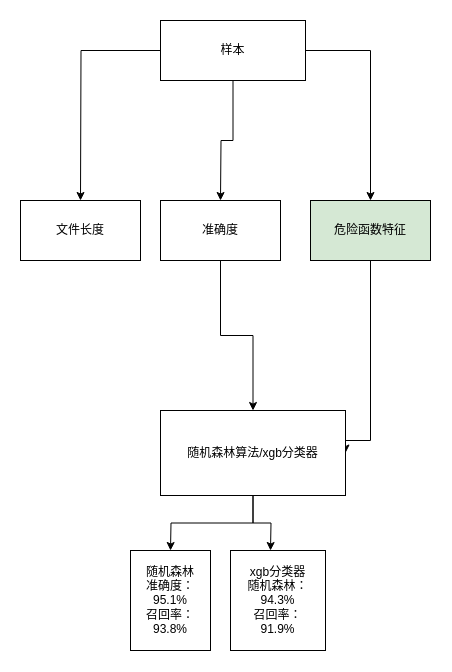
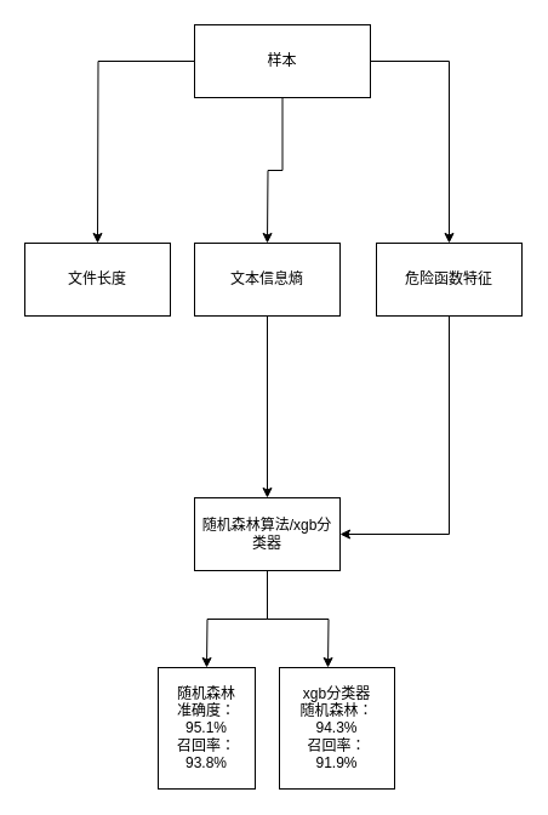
- <mxCell id="8" value="准确度" style="rounded=0;whiteSpace=wrap;html=1;" vertex="1" parent="1"><mxGeometry x="160" y="200" width="120" height="60" as="geometry" /></mxCell>
+ <mxCell id="8" value="文本信息熵" style="rounded=0;whiteSpace=wrap;html=1;" vertex="1" parent="1"><mxGeometry x="160" y="200" width="120" height="60" as="geometry" /></mxCell>
- <mxCell id="10" value="危险函数特征" style="rounded=0;whiteSpace=wrap;html=1;fillColor=#d5e8d4;" vertex="1" parent="1"><mxGeometry x="310" y="200" width="120" height="60" as="geometry" /></mxCell>
+ <mxCell id="10" value="危险函数特征" style="rounded=0;whiteSpace=wrap;html=1;" vertex="1" parent="1"><mxGeometry x="310" y="200" width="120" height="60" as="geometry" /></mxCell>
- <mxCell id="13" value="随机森林算法/xgb分类器" style="rounded=0;whiteSpace=wrap;html=1;" vertex="1" parent="1"><mxGeometry x="160" y="410" width="185" height="85" as="geometry" /></mxCell>
+ <mxCell id="13" value="随机森林算法/xgb分类器" style="rounded=0;whiteSpace=wrap;html=1;" vertex="1" parent="1"><mxGeometry x="160" y="410" width="120" height="60" as="geometry" /></mxCell>
